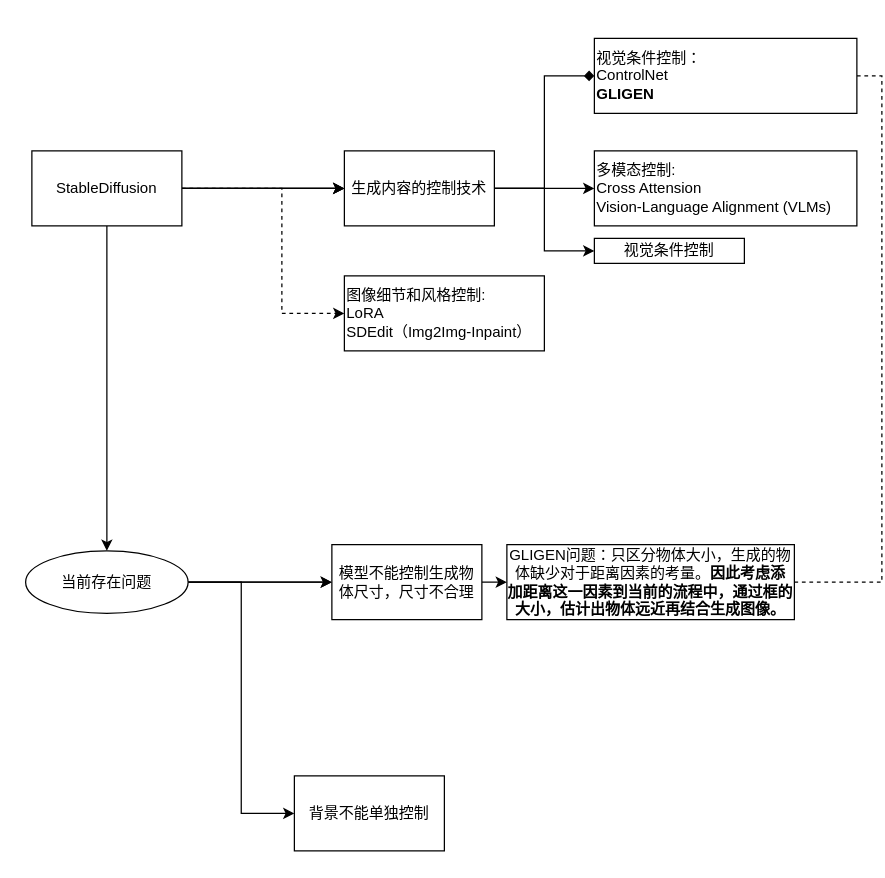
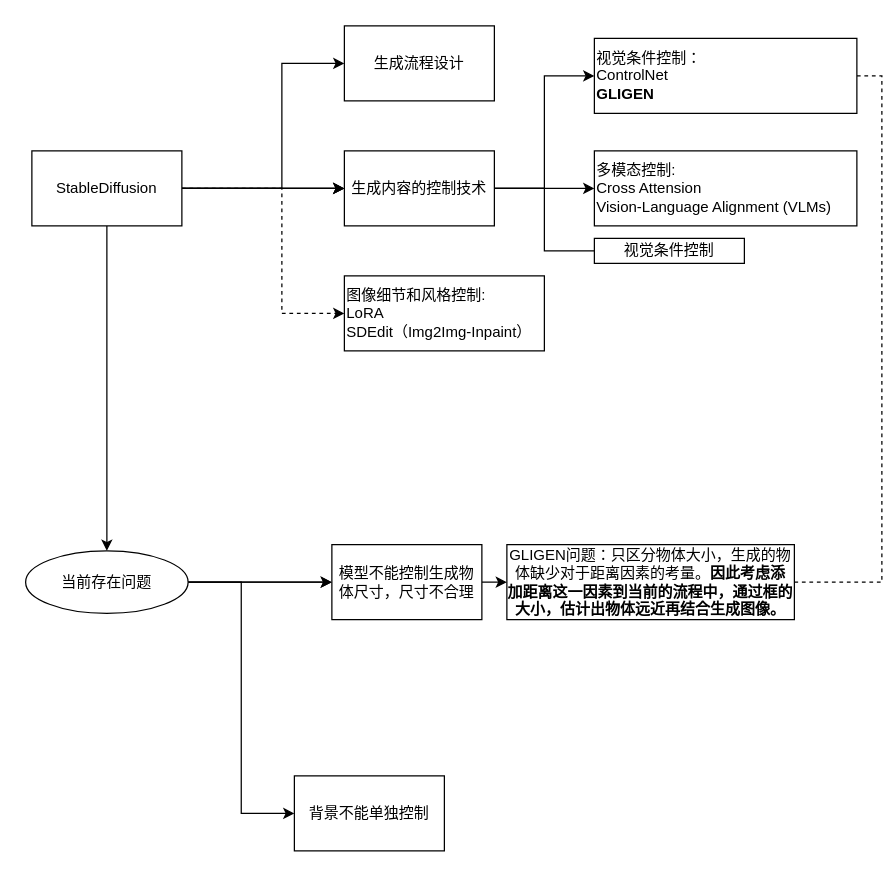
+ <mxCell id="9" value="生成流程设计" style="whiteSpace=wrap;html=1;" vertex="1" parent="1"><mxGeometry x="275" y="20" width="120" height="60" as="geometry" /></mxCell>
- <mxCell id="11" value="" style="edgeStyle=orthogonalEdgeStyle;rounded=0;orthogonalLoop=1;jettySize=auto;html=1;endArrow=diamond;" edge="1" parent="1" source="13" target="16"><mxGeometry relative="1" as="geometry"><Array as="points"><mxPoint x="435" y="150" /><mxPoint x="435" y="60" /></Array></mxGeometry></mxCell>
+ <mxCell id="11" value="" style="edgeStyle=orthogonalEdgeStyle;rounded=0;orthogonalLoop=1;jettySize=auto;html=1;" edge="1" parent="1" source="13" target="16"><mxGeometry relative="1" as="geometry"><Array as="points"><mxPoint x="435" y="150" /><mxPoint x="435" y="60" /></Array></mxGeometry></mxCell>
+ <mxCell id="2" value="" style="edgeStyle=orthogonalEdgeStyle;rounded=0;orthogonalLoop=1;jettySize=auto;html=1;" edge="1" parent="1" source="8" target="9"><mxGeometry relative="1" as="geometry"><Array as="points"><mxPoint x="225" y="150" /><mxPoint x="225" y="50" /></Array></mxGeometry></mxCell>
- <mxCell id="12" style="edgeStyle=orthogonalEdgeStyle;rounded=0;orthogonalLoop=1;jettySize=auto;html=1;exitX=1;exitY=0.5;exitDx=0;exitDy=0;entryX=0;entryY=0.5;entryDx=0;entryDy=0;" edge="1" parent="1" source="13" target="18"><mxGeometry relative="1" as="geometry" /></mxCell>
+ <mxCell id="12" style="edgeStyle=orthogonalEdgeStyle;rounded=0;orthogonalLoop=1;jettySize=auto;html=1;exitX=1;exitY=0.5;exitDx=0;exitDy=0;entryX=0;entryY=0.5;entryDx=0;entryDy=0;endArrow=none;" edge="1" parent="1" source="13" target="18"><mxGeometry relative="1" as="geometry" /></mxCell>
